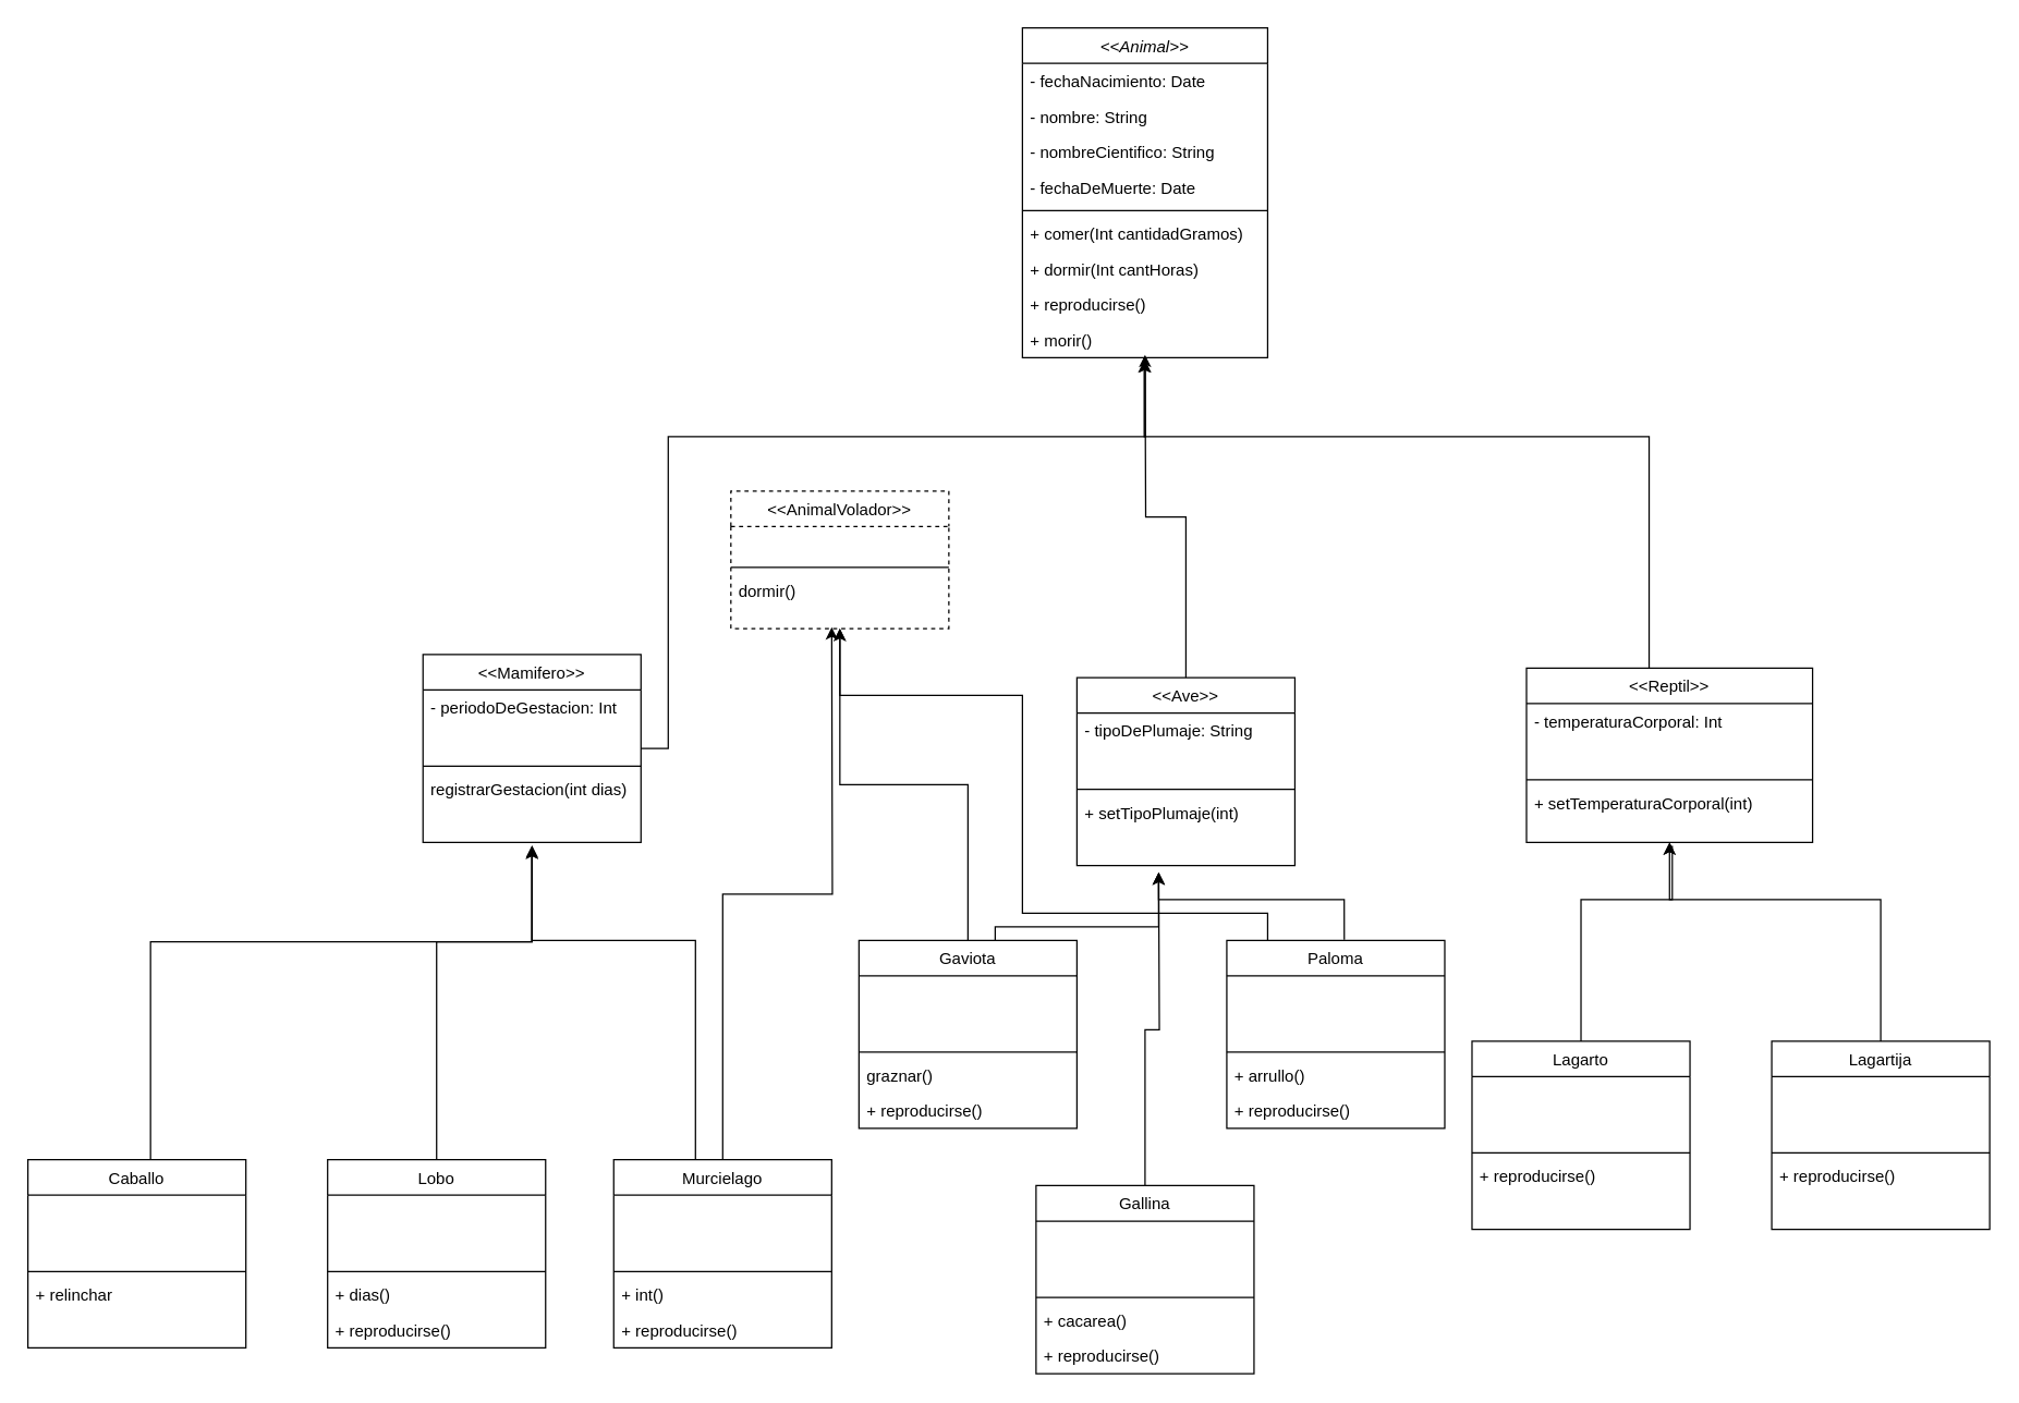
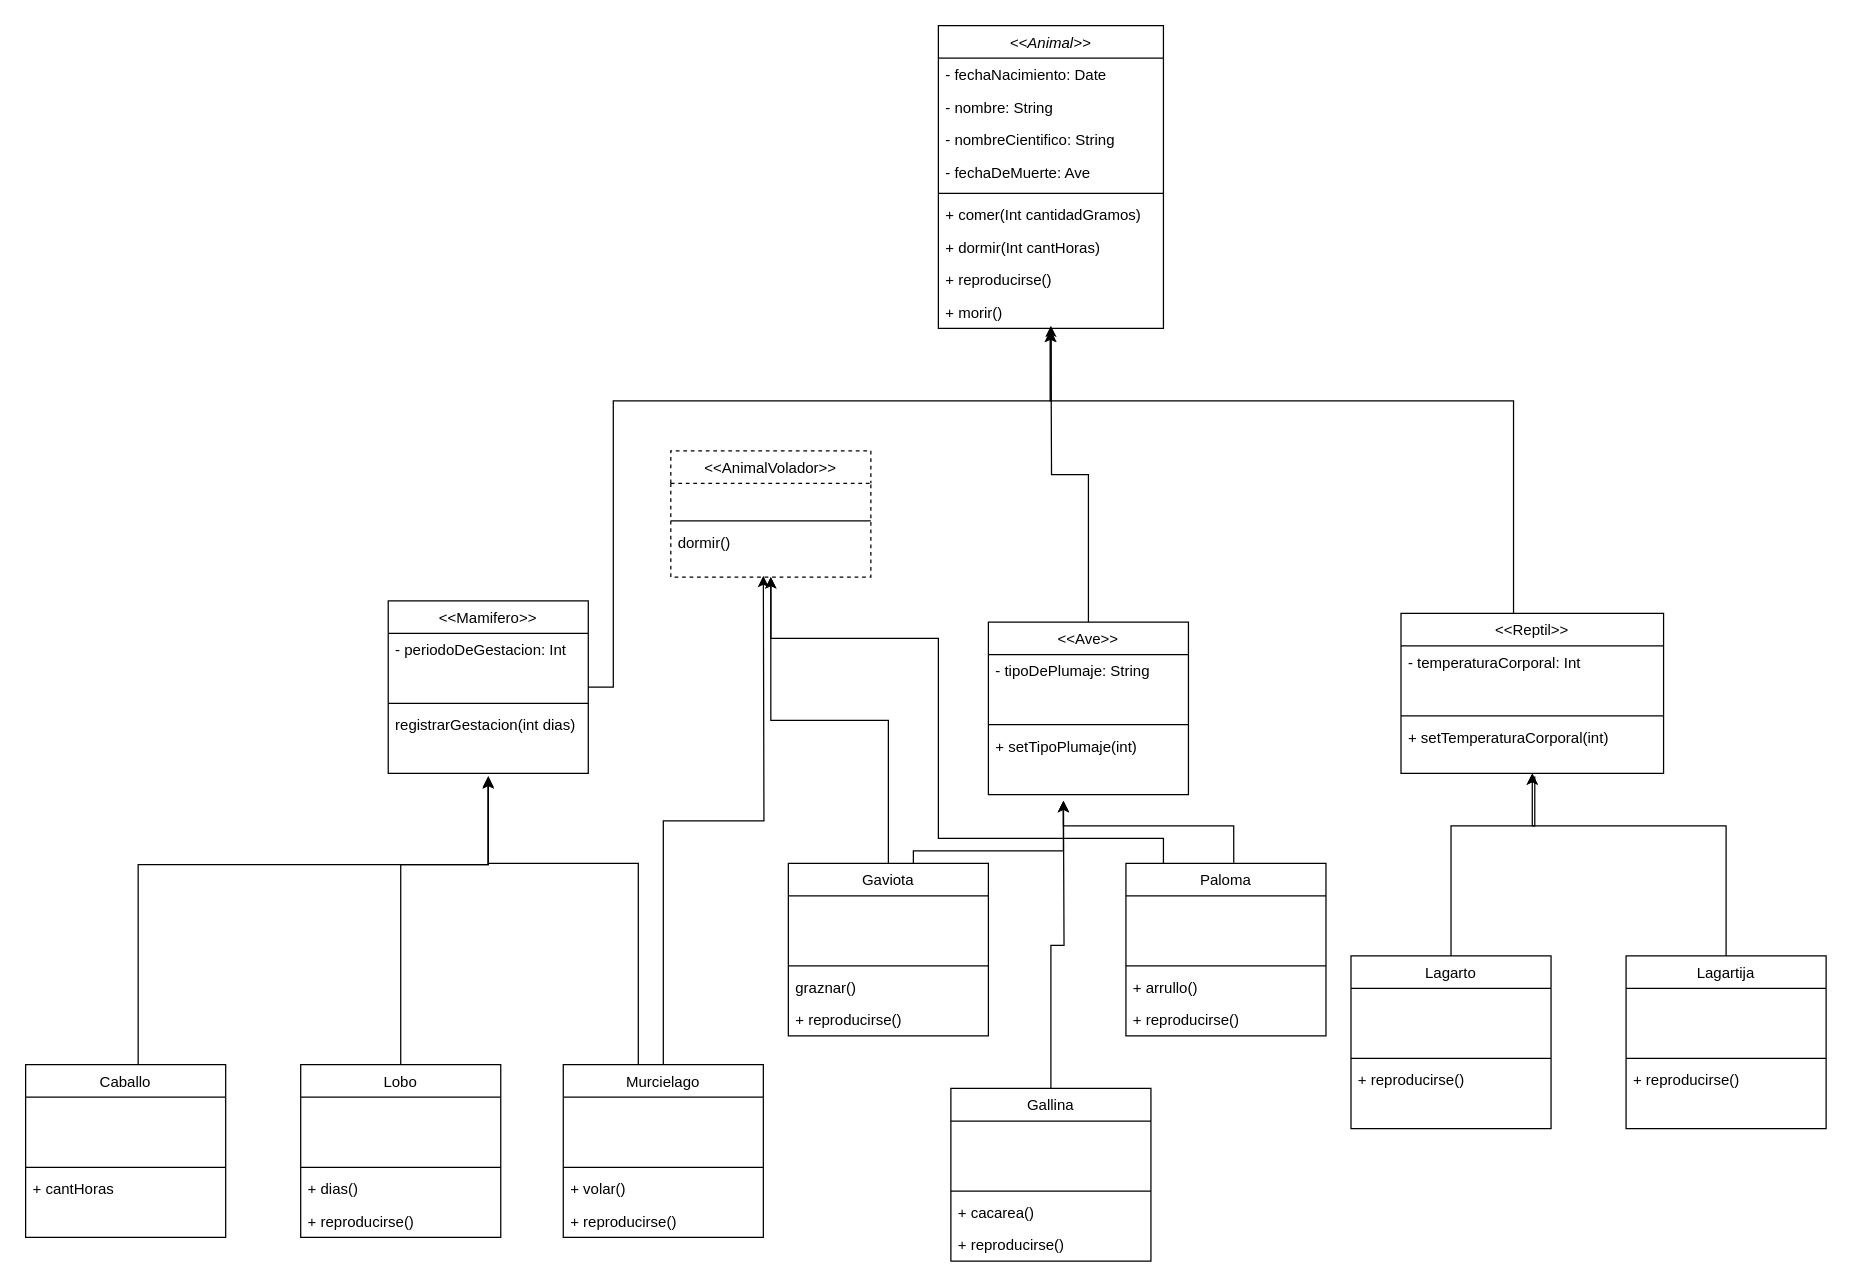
- <mxCell id="6" value="- fechaDeMuerte: Date" style="text;align=left;verticalAlign=top;spacingLeft=4;spacingRight=4;overflow=hidden;rotatable=0;points=[[0,0.5],[1,0.5]];portConstraint=eastwest;" vertex="1" parent="2"><mxGeometry y="104" width="180" height="26" as="geometry" /></mxCell>
+ <mxCell id="6" value="- fechaDeMuerte: Ave" style="text;align=left;verticalAlign=top;spacingLeft=4;spacingRight=4;overflow=hidden;rotatable=0;points=[[0,0.5],[1,0.5]];portConstraint=eastwest;" vertex="1" parent="2"><mxGeometry y="104" width="180" height="26" as="geometry" /></mxCell>
- <mxCell id="51" value="+ relinchar" style="text;align=left;verticalAlign=top;spacingLeft=4;spacingRight=4;overflow=hidden;rotatable=0;points=[[0,0.5],[1,0.5]];portConstraint=eastwest;" vertex="1" parent="47"><mxGeometry y="86" width="160" height="26" as="geometry" /></mxCell>
+ <mxCell id="51" value="+ cantHoras" style="text;align=left;verticalAlign=top;spacingLeft=4;spacingRight=4;overflow=hidden;rotatable=0;points=[[0,0.5],[1,0.5]];portConstraint=eastwest;" vertex="1" parent="47"><mxGeometry y="86" width="160" height="26" as="geometry" /></mxCell>
- <mxCell id="65" value="+ int()" style="text;align=left;verticalAlign=top;spacingLeft=4;spacingRight=4;overflow=hidden;rotatable=0;points=[[0,0.5],[1,0.5]];portConstraint=eastwest;" vertex="1" parent="61"><mxGeometry y="86" width="160" height="26" as="geometry" /></mxCell>
+ <mxCell id="65" value="+ volar()" style="text;align=left;verticalAlign=top;spacingLeft=4;spacingRight=4;overflow=hidden;rotatable=0;points=[[0,0.5],[1,0.5]];portConstraint=eastwest;" vertex="1" parent="61"><mxGeometry y="86" width="160" height="26" as="geometry" /></mxCell>
